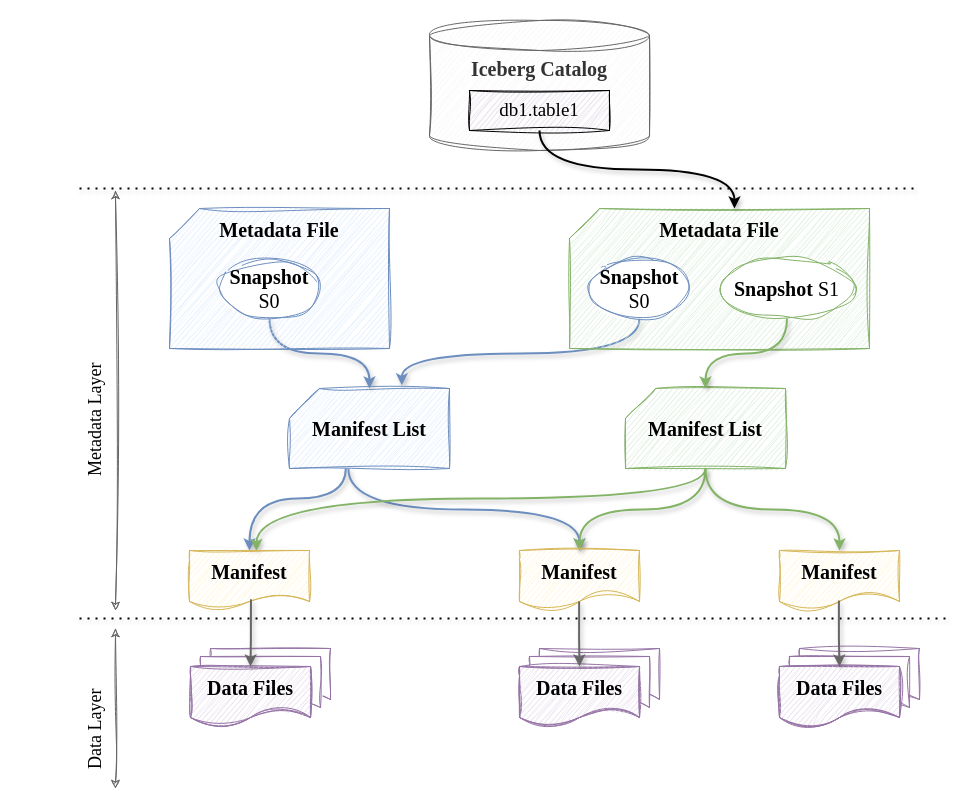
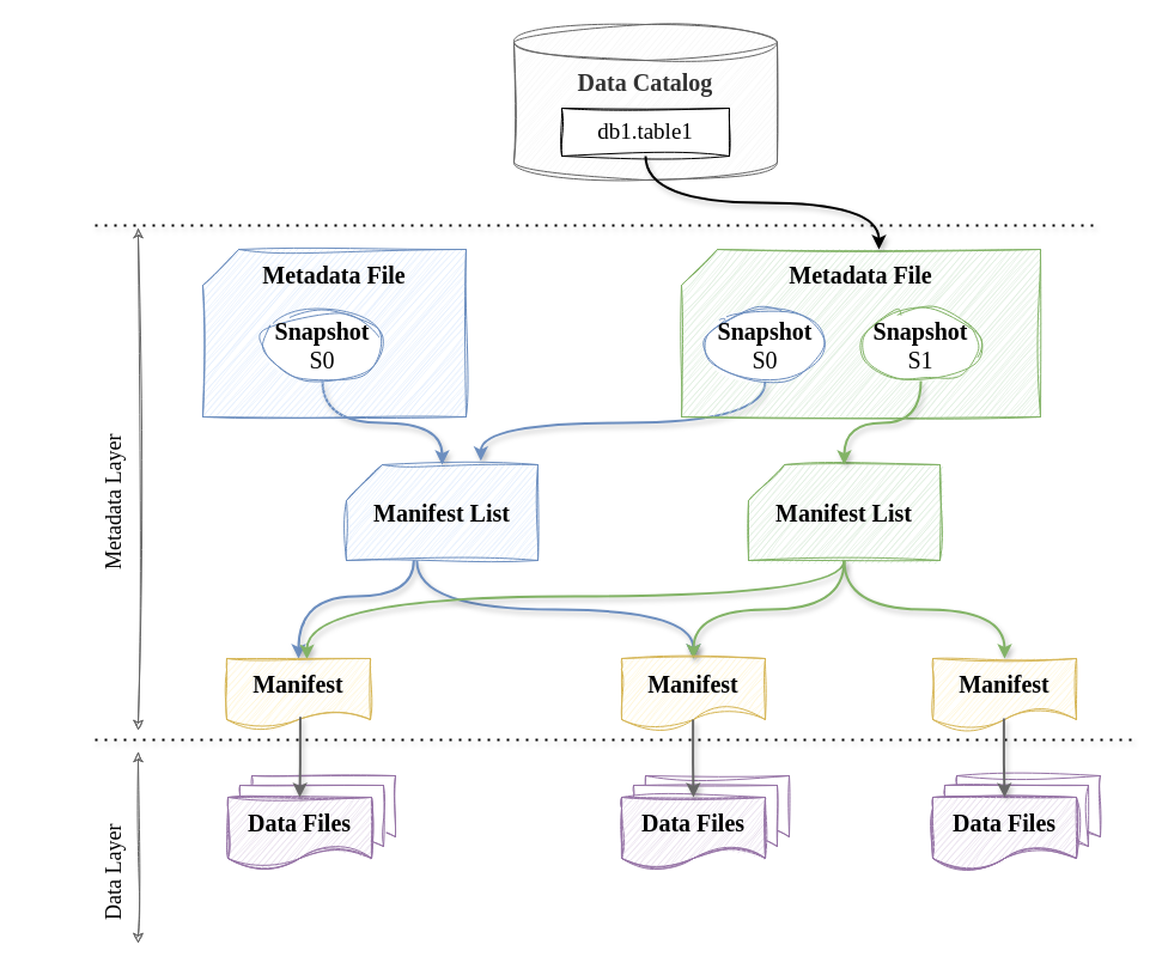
- <mxCell id="4" value="Iceberg Catalog" style="shape=cylinder3;whiteSpace=wrap;html=1;boundedLbl=1;backgroundOutline=1;size=15;sketch=1;curveFitting=1;jiggle=2;fillColor=#f5f5f5;strokeColor=#666666;fontFamily=Architects Daughter;fontSize=20;fontStyle=1;verticalAlign=top;fontColor=#333333;" parent="1" vertex="1"><mxGeometry x="429" y="20" width="220" height="130" as="geometry" /></mxCell>
+ <mxCell id="4" value="Data Catalog" style="shape=cylinder3;whiteSpace=wrap;html=1;boundedLbl=1;backgroundOutline=1;size=15;sketch=1;curveFitting=1;jiggle=2;fillColor=#f5f5f5;strokeColor=#666666;fontFamily=Architects Daughter;fontSize=20;fontStyle=1;verticalAlign=top;fontColor=#333333;" parent="1" vertex="1"><mxGeometry x="429" y="20" width="220" height="130" as="geometry" /></mxCell>
- <mxCell id="12" value="&lt;font style=&quot;font-size: 19px;&quot; face=&quot;Architects Daughter&quot;&gt;db1.table1&lt;/font&gt;" style="rounded=0;whiteSpace=wrap;html=1;sketch=1;curveFitting=1;jiggle=2;fillColor=#e1d5e7;" parent="1" vertex="1"><mxGeometry x="469" y="90" width="140" height="40" as="geometry" /></mxCell>
+ <mxCell id="12" value="&lt;font style=&quot;font-size: 19px;&quot; face=&quot;Architects Daughter&quot;&gt;db1.table1&lt;/font&gt;" style="rounded=0;whiteSpace=wrap;html=1;sketch=1;curveFitting=1;jiggle=2;" parent="1" vertex="1"><mxGeometry x="469" y="90" width="140" height="40" as="geometry" /></mxCell>
- <mxCell id="11" value="&lt;b&gt;Snapshot &lt;/b&gt;S1" style="ellipse;whiteSpace=wrap;html=1;fillColor=#FFFFFF;strokeColor=#82b366;sketch=1;curveFitting=1;jiggle=2;fontFamily=Architects Daughter;fontSize=20;" parent="1" vertex="1"><mxGeometry x="719" y="258" width="135" height="60" as="geometry" /></mxCell>
+ <mxCell id="11" value="&lt;b&gt;Snapshot &lt;/b&gt;S1" style="ellipse;whiteSpace=wrap;html=1;fillColor=#FFFFFF;strokeColor=#82b366;sketch=1;curveFitting=1;jiggle=2;fontFamily=Architects Daughter;fontSize=20;" parent="1" vertex="1"><mxGeometry x="719" y="258" width="100" height="60" as="geometry" /></mxCell>
